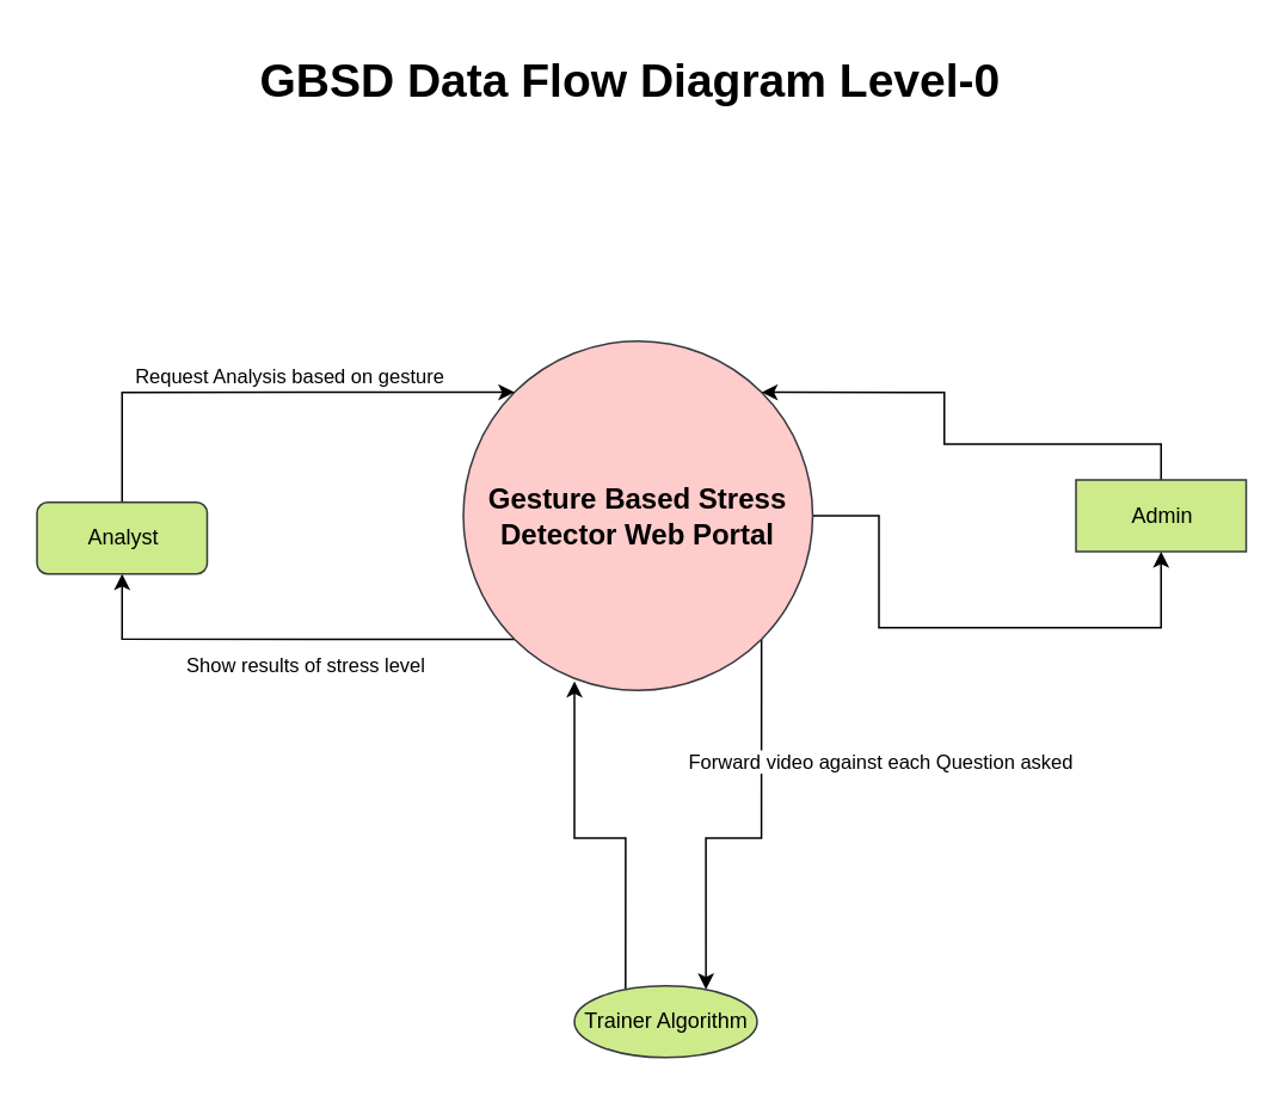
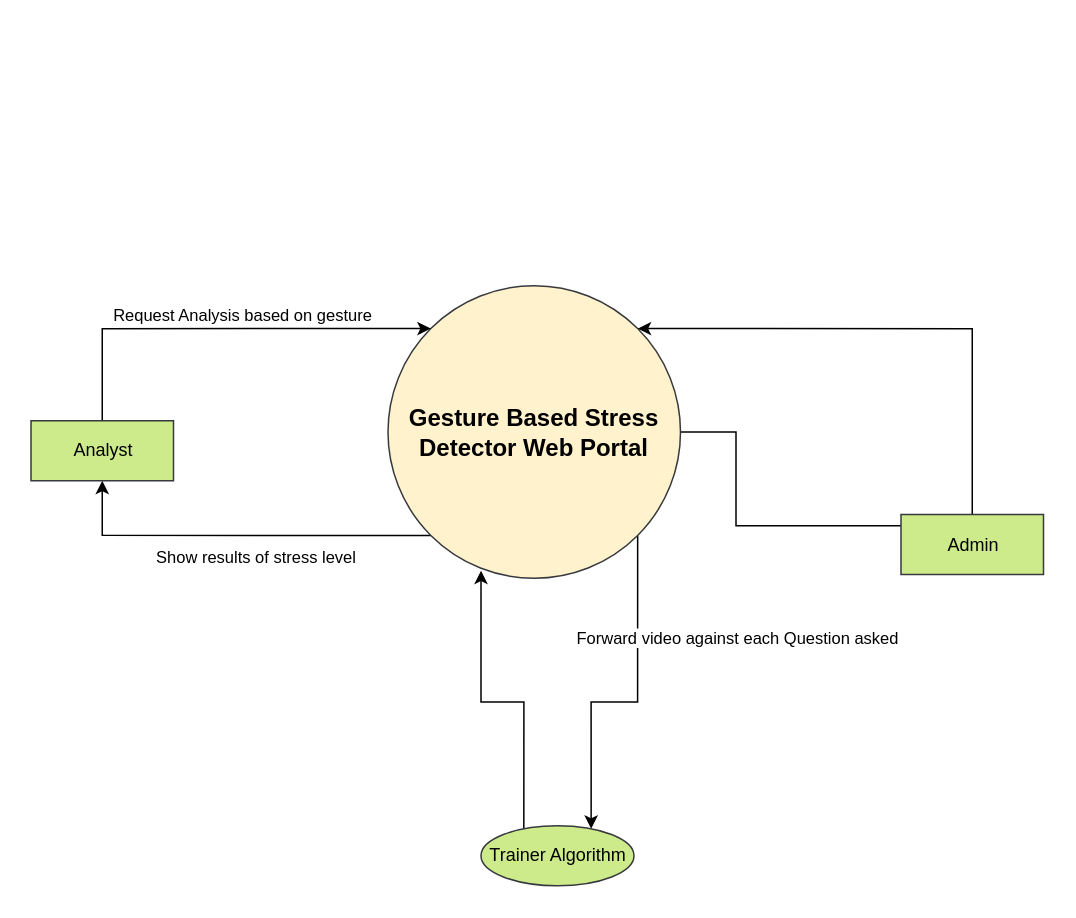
- <mxCell id="2" value="&lt;b&gt;&lt;font style=&quot;font-size: 26px&quot;&gt;GBSD Data Flow Diagram Level-0&amp;nbsp;&lt;/font&gt;&lt;/b&gt;" style="text;html=1;strokeColor=none;fillColor=none;align=center;verticalAlign=middle;whiteSpace=wrap;rounded=0;" vertex="1" parent="1"><mxGeometry x="135" width="440" height="50" as="geometry" y="20" /></mxCell>
- <mxCell id="8" value="&lt;b&gt;&lt;font style=&quot;font-size: 16px&quot;&gt;Gesture Based Stress Detector Web Portal&lt;/font&gt;&lt;/b&gt;" style="ellipse;whiteSpace=wrap;html=1;aspect=fixed;fillColor=#ffcccc;strokeColor=#36393d;" vertex="1" parent="1"><mxGeometry x="258" y="190" width="195" height="195" as="geometry" /></mxCell>
+ <mxCell id="8" value="&lt;b&gt;&lt;font style=&quot;font-size: 16px&quot;&gt;Gesture Based Stress Detector Web Portal&lt;/font&gt;&lt;/b&gt;" style="ellipse;whiteSpace=wrap;html=1;aspect=fixed;fillColor=#fff2cc;strokeColor=#36393d;" vertex="1" parent="1"><mxGeometry x="258" y="190" width="195" height="195" as="geometry" /></mxCell>
- <mxCell id="13" value="Admin" style="html=1;dashed=0;whitespace=wrap;fillColor=#cdeb8b;strokeColor=#36393d;" vertex="1" parent="1"><mxGeometry x="600" y="267.5" width="95" height="40" as="geometry" /></mxCell>
+ <mxCell id="13" value="Admin" style="html=1;dashed=0;whitespace=wrap;fillColor=#cdeb8b;strokeColor=#36393d;" vertex="1" parent="1"><mxGeometry x="600" y="342.5" width="95" height="40" as="geometry" /></mxCell>
- <mxCell id="11" value="Analyst" style="html=1;dashed=0;whitespace=wrap;fillColor=#cdeb8b;strokeColor=#36393d;rounded=1;" vertex="1" parent="1"><mxGeometry x="20" y="280" width="95" height="40" as="geometry" /></mxCell>
+ <mxCell id="11" value="Analyst" style="html=1;dashed=0;whitespace=wrap;fillColor=#cdeb8b;strokeColor=#36393d;" vertex="1" parent="1"><mxGeometry x="20" y="280" width="95" height="40" as="geometry" /></mxCell>
